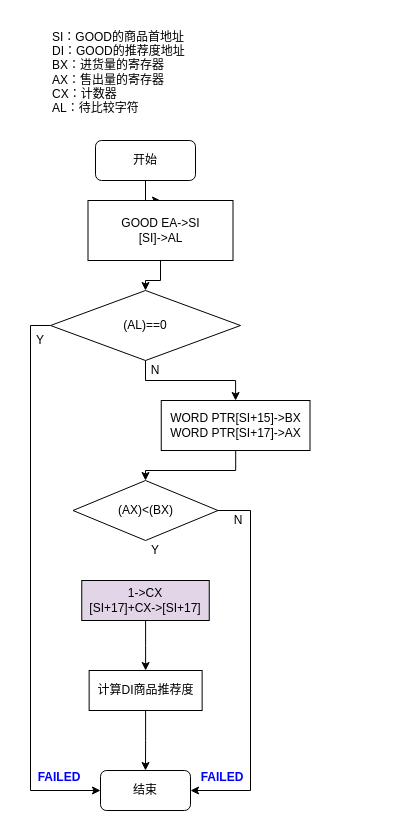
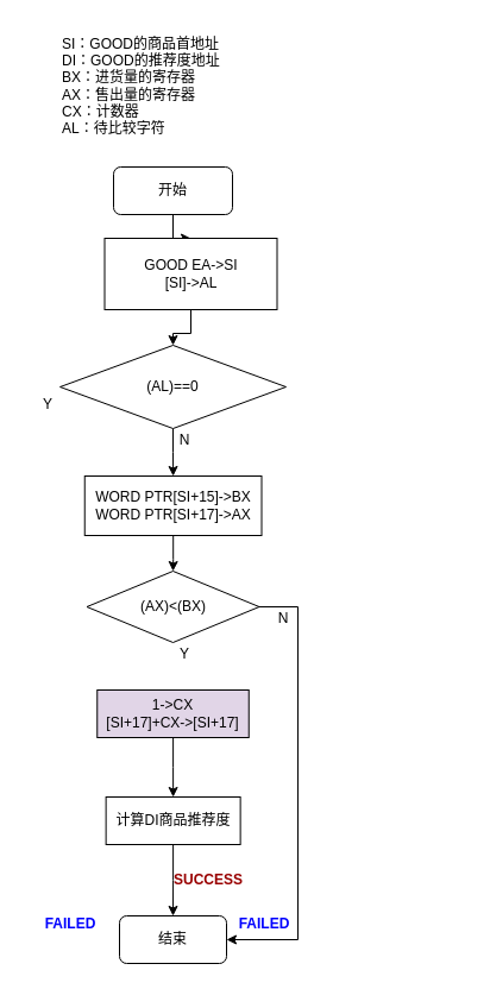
- <mxCell id="12" value="WORD PTR[SI+15]-&amp;gt;BX&lt;br&gt;WORD PTR[SI+17]-&amp;gt;AX" style="rounded=0;whiteSpace=wrap;html=1;" parent="1" vertex="1"><mxGeometry x="160.75" y="400" width="148.75" height="50" as="geometry" /></mxCell>
+ <mxCell id="12" value="WORD PTR[SI+15]-&amp;gt;BX&lt;br&gt;WORD PTR[SI+17]-&amp;gt;AX" style="rounded=0;whiteSpace=wrap;html=1;" parent="1" vertex="1"><mxGeometry x="70.75" y="400" width="148.75" height="50" as="geometry" /></mxCell>
- <mxCell id="9" style="edgeStyle=orthogonalEdgeStyle;rounded=0;orthogonalLoop=1;jettySize=auto;html=1;entryX=0;entryY=0.5;entryDx=0;entryDy=0;exitX=0;exitY=0.5;exitDx=0;exitDy=0;" parent="1" source="10" target="4" edge="1"><mxGeometry relative="1" as="geometry"><mxPoint x="30" y="560" as="targetPoint" /><Array as="points"><mxPoint x="30" y="325" /><mxPoint x="30" y="790" /></Array></mxGeometry></mxCell>
+ <mxCell id="25" value="&lt;b&gt;&lt;font color=&quot;#990000&quot;&gt;SUCCESS&lt;/font&gt;&lt;/b&gt;" style="text;html=1;strokeColor=none;fillColor=none;align=center;verticalAlign=middle;whiteSpace=wrap;rounded=0;" vertex="1" parent="1"><mxGeometry x="155" y="730" width="40" height="20" as="geometry" /></mxCell>
